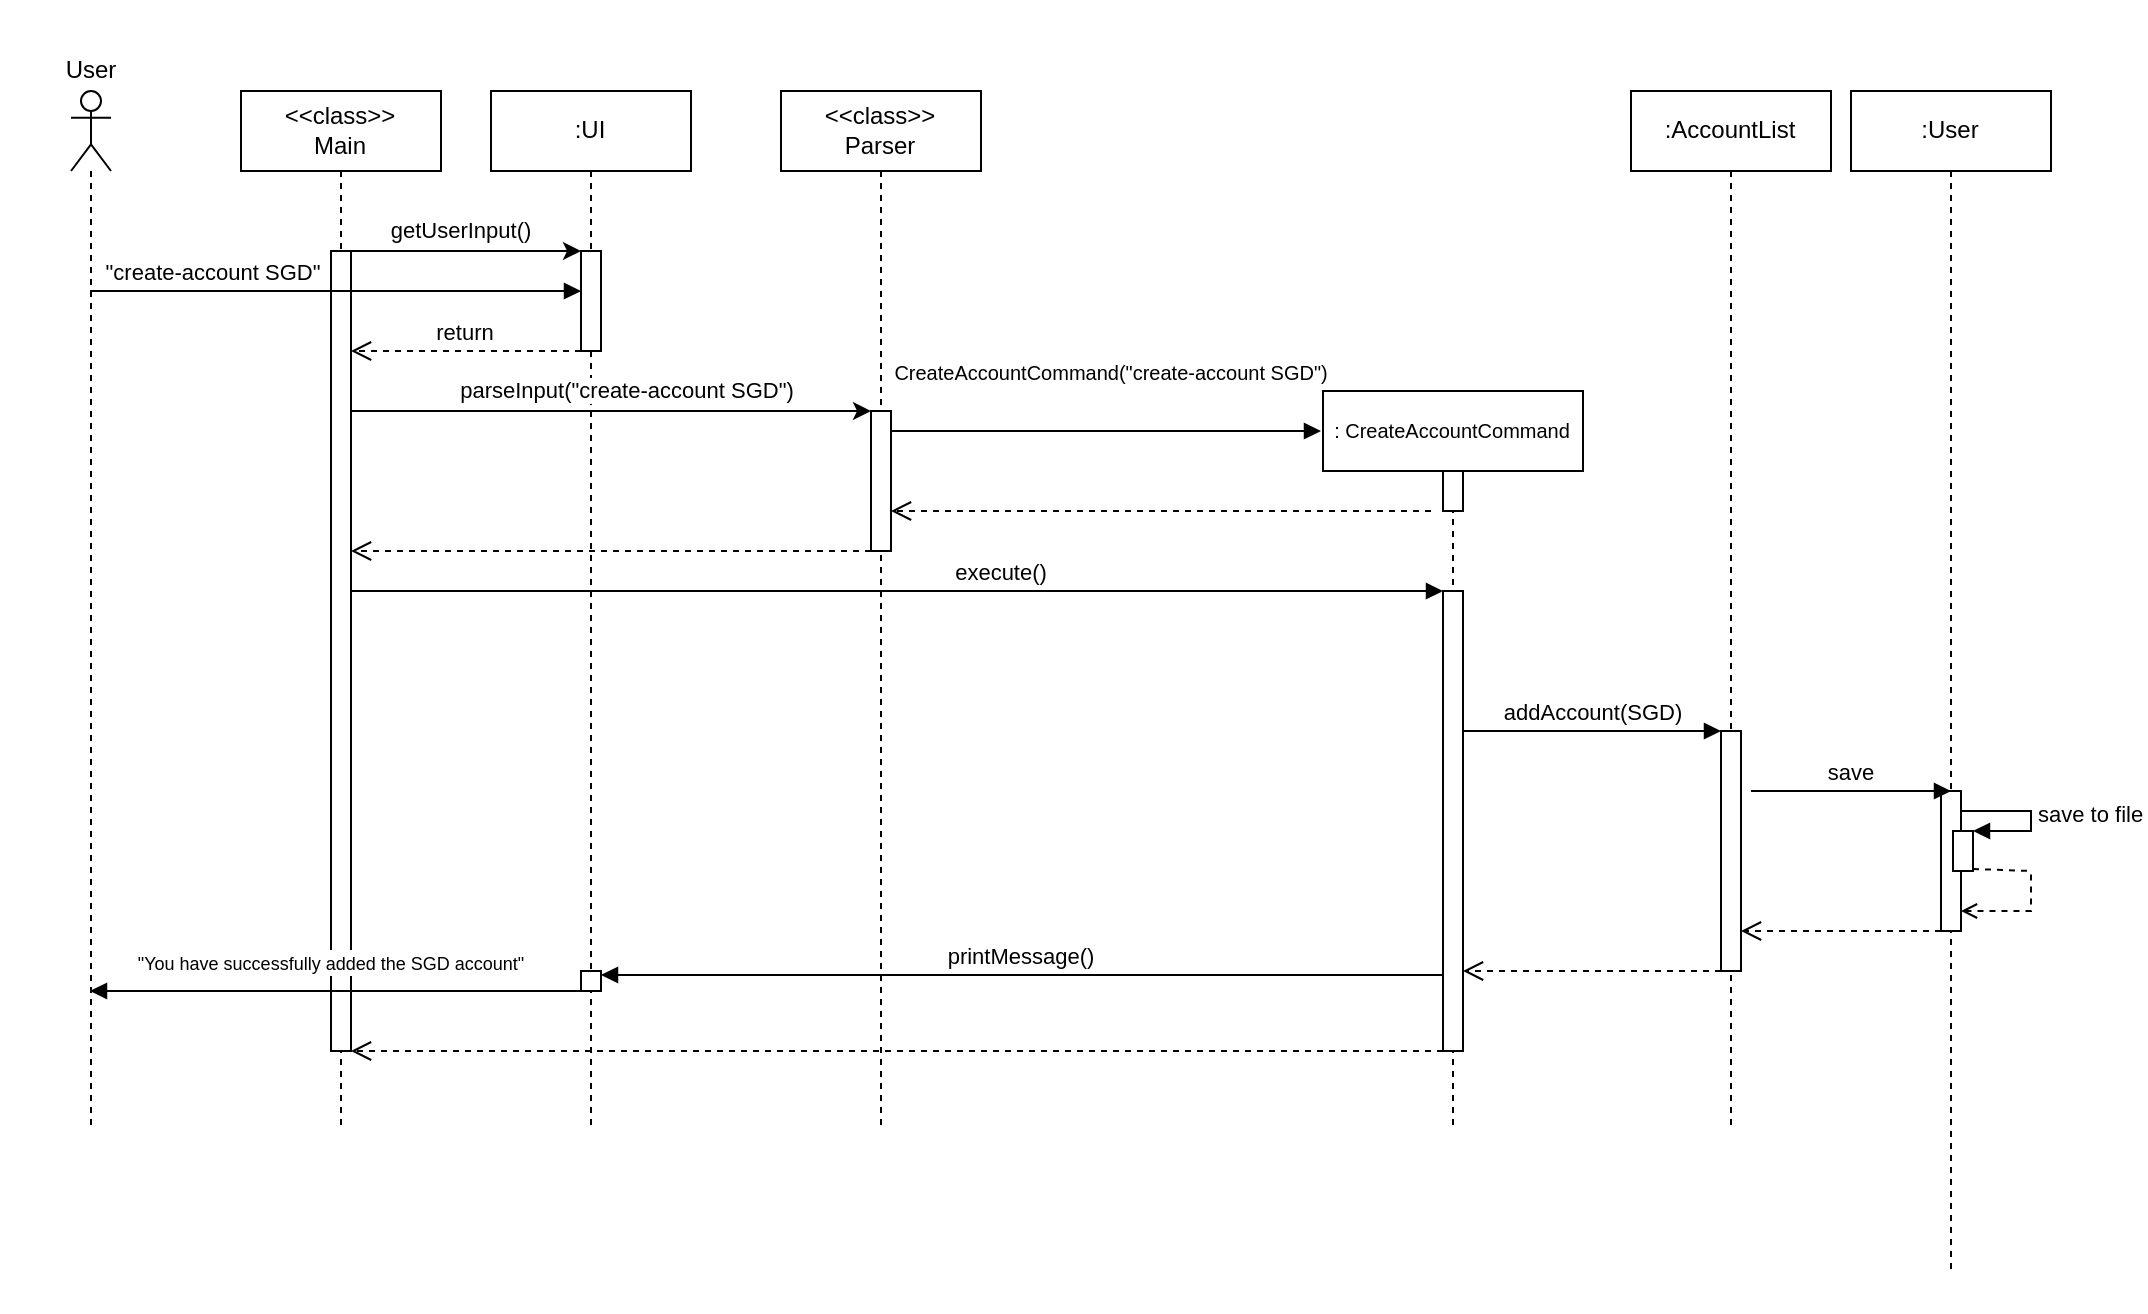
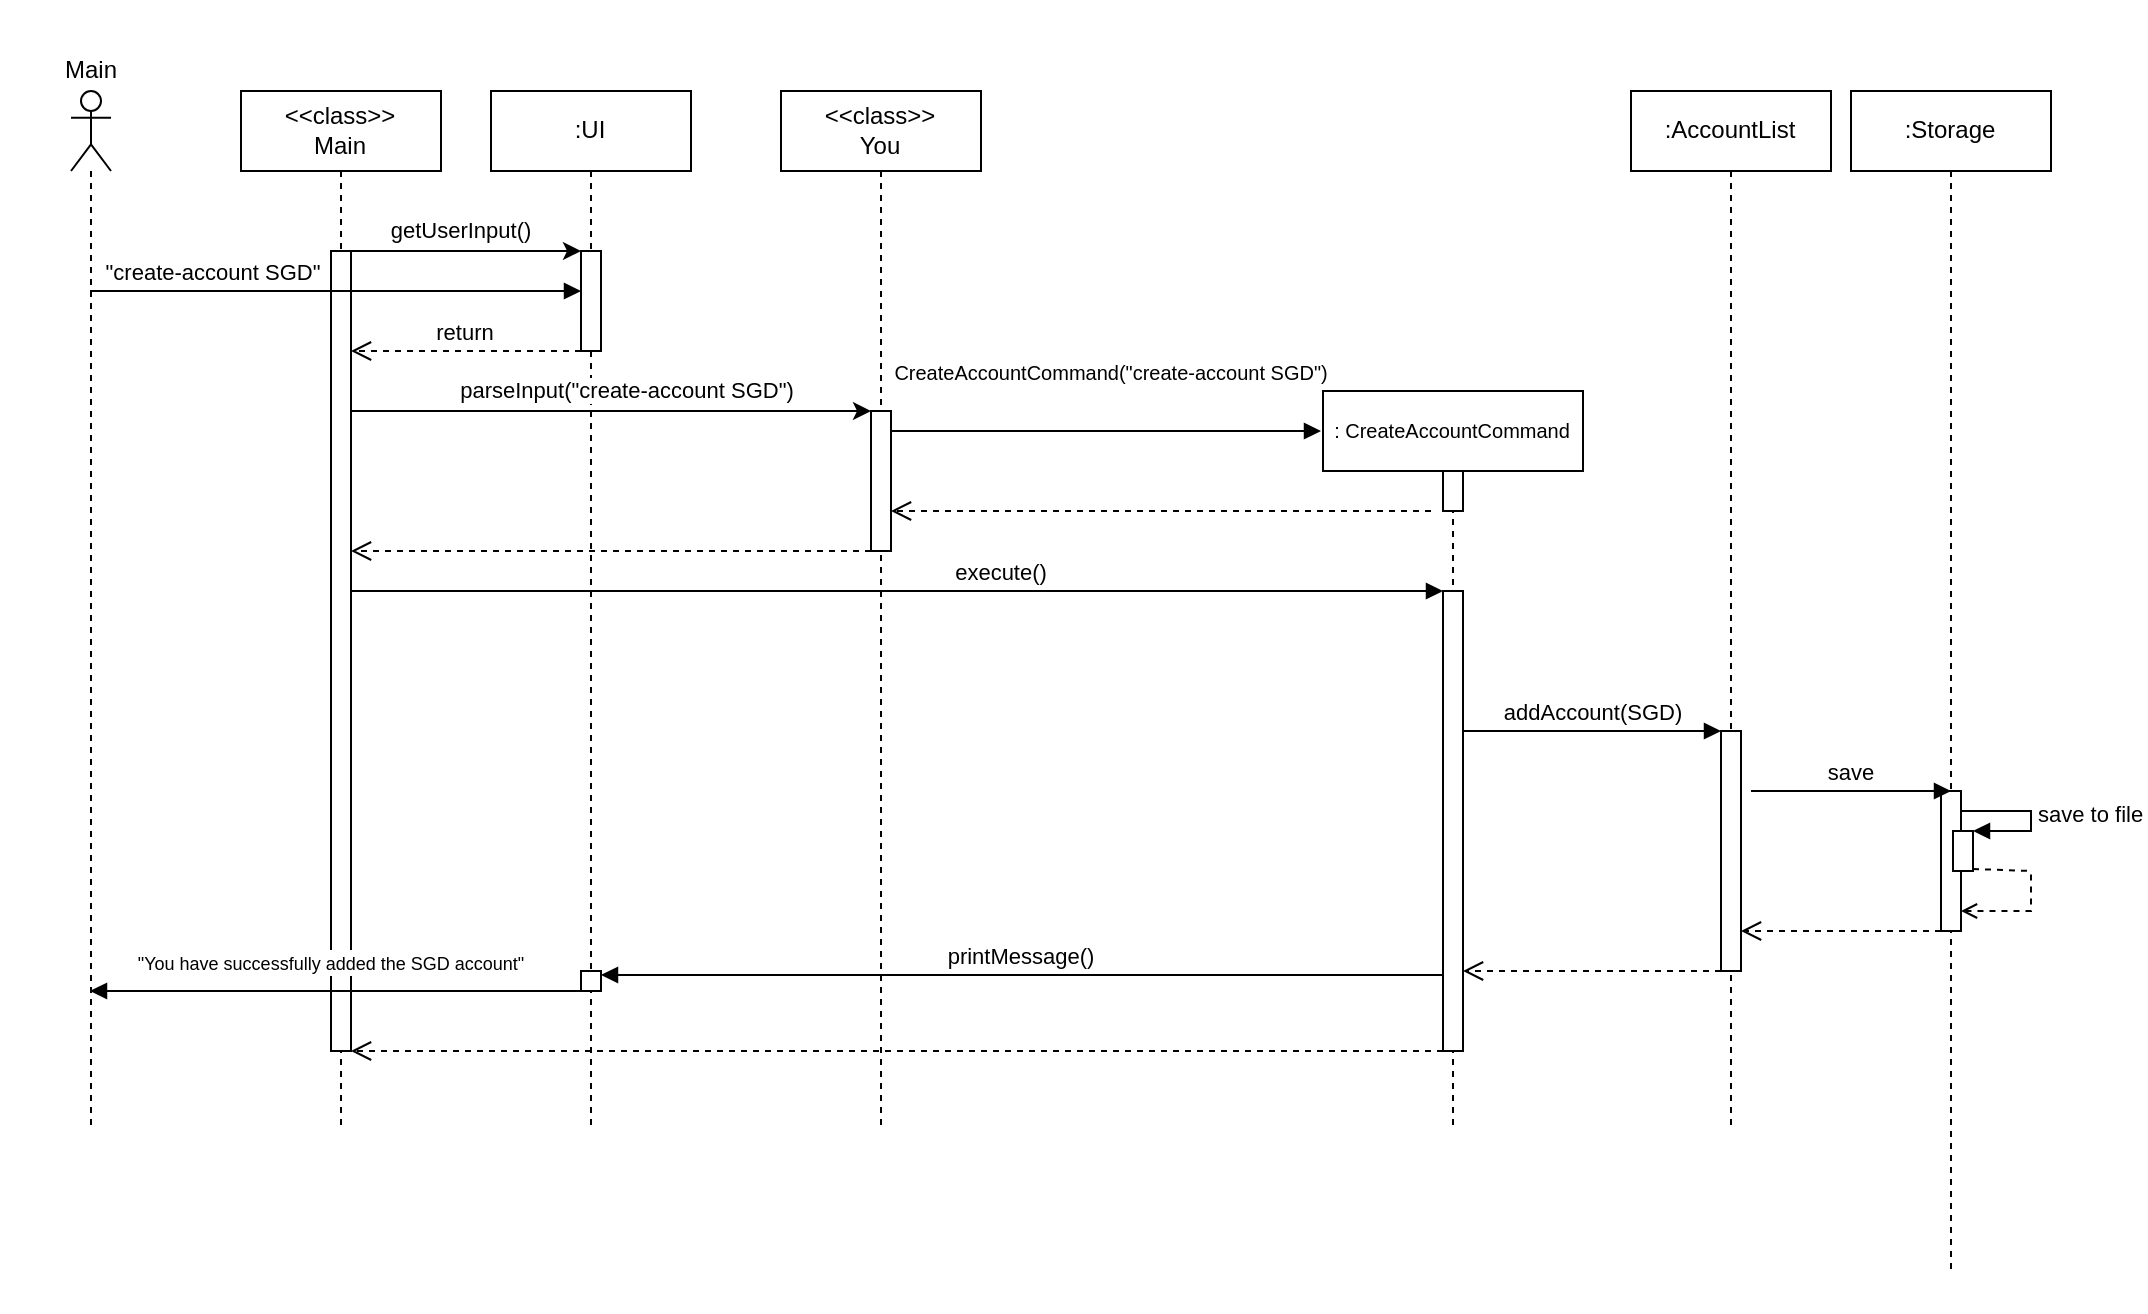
- <mxCell id="34" value="User" style="text;html=1;align=center;verticalAlign=middle;resizable=0;points=[];autosize=1;strokeColor=none;fillColor=none;" parent="1" vertex="1"><mxGeometry x="20" y="20" width="50" height="30" as="geometry" /></mxCell>
+ <mxCell id="34" value="Main" style="text;html=1;align=center;verticalAlign=middle;resizable=0;points=[];autosize=1;strokeColor=none;fillColor=none;" parent="1" vertex="1"><mxGeometry x="20" y="20" width="50" height="30" as="geometry" /></mxCell>
- <mxCell id="5" value="&amp;lt;&amp;lt;class&amp;gt;&amp;gt;&lt;br&gt;Parser" style="shape=umlLifeline;perimeter=lifelinePerimeter;whiteSpace=wrap;html=1;container=0;dropTarget=0;collapsible=0;recursiveResize=0;outlineConnect=0;portConstraint=eastwest;newEdgeStyle={&quot;edgeStyle&quot;:&quot;elbowEdgeStyle&quot;,&quot;elbow&quot;:&quot;vertical&quot;,&quot;curved&quot;:0,&quot;rounded&quot;:0};" parent="1" vertex="1"><mxGeometry x="390" y="45" width="100" height="520" as="geometry" /></mxCell>
+ <mxCell id="5" value="&amp;lt;&amp;lt;class&amp;gt;&amp;gt;&lt;br&gt;You" style="shape=umlLifeline;perimeter=lifelinePerimeter;whiteSpace=wrap;html=1;container=0;dropTarget=0;collapsible=0;recursiveResize=0;outlineConnect=0;portConstraint=eastwest;newEdgeStyle={&quot;edgeStyle&quot;:&quot;elbowEdgeStyle&quot;,&quot;elbow&quot;:&quot;vertical&quot;,&quot;curved&quot;:0,&quot;rounded&quot;:0};" parent="1" vertex="1"><mxGeometry x="390" y="45" width="100" height="520" as="geometry" /></mxCell>
- <mxCell id="24" value=":User" style="shape=umlLifeline;perimeter=lifelinePerimeter;whiteSpace=wrap;html=1;container=1;dropTarget=0;collapsible=0;recursiveResize=0;outlineConnect=0;portConstraint=eastwest;newEdgeStyle={&quot;edgeStyle&quot;:&quot;elbowEdgeStyle&quot;,&quot;elbow&quot;:&quot;vertical&quot;,&quot;curved&quot;:0,&quot;rounded&quot;:0};" parent="1" vertex="1"><mxGeometry x="925" y="45" width="100" height="590" as="geometry" /></mxCell>
+ <mxCell id="24" value=":Storage" style="shape=umlLifeline;perimeter=lifelinePerimeter;whiteSpace=wrap;html=1;container=1;dropTarget=0;collapsible=0;recursiveResize=0;outlineConnect=0;portConstraint=eastwest;newEdgeStyle={&quot;edgeStyle&quot;:&quot;elbowEdgeStyle&quot;,&quot;elbow&quot;:&quot;vertical&quot;,&quot;curved&quot;:0,&quot;rounded&quot;:0};" parent="1" vertex="1"><mxGeometry x="925" y="45" width="100" height="590" as="geometry" /></mxCell>
